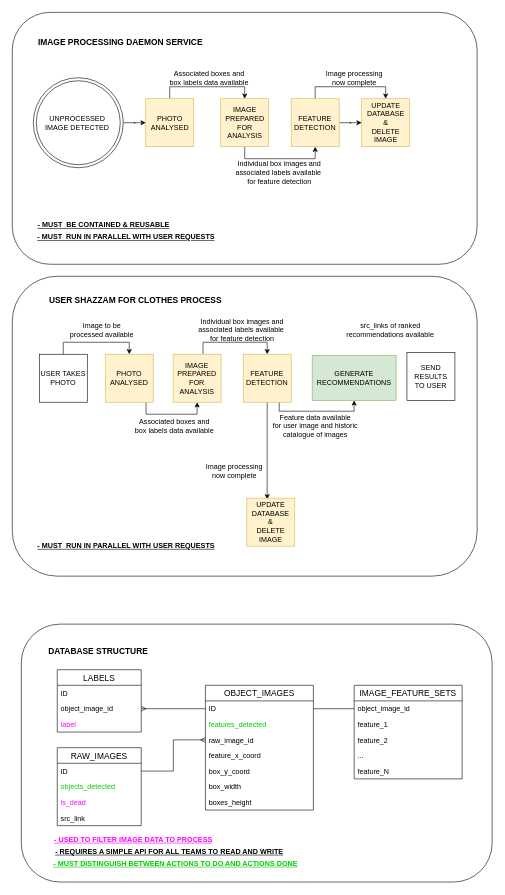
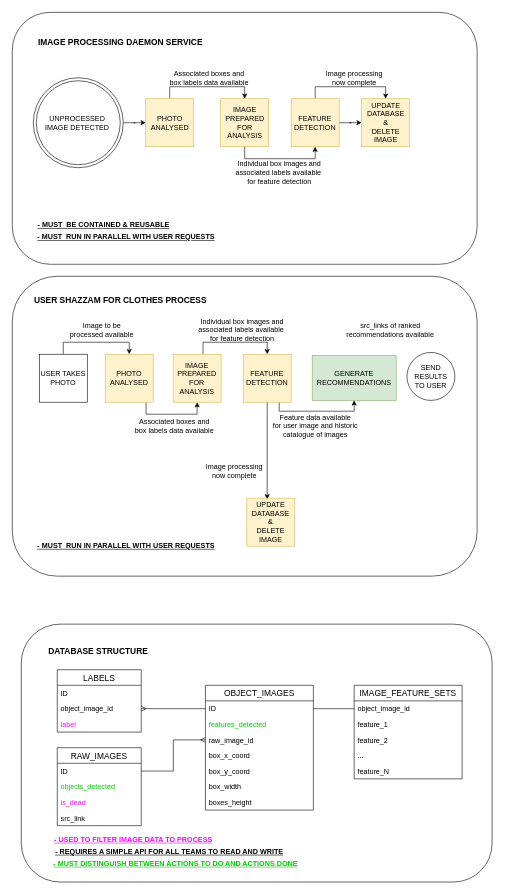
- <mxCell id="35" value="USER SHAZZAM FOR CLOTHES PROCESS" style="text;html=1;resizable=0;autosize=1;align=center;verticalAlign=middle;points=[];fillColor=none;strokeColor=none;rounded=0;fontSize=14;fontStyle=1" parent="1" vertex="1"><mxGeometry x="75" y="490" width="300" height="20" as="geometry" /></mxCell>
+ <mxCell id="35" value="USER SHAZZAM FOR CLOTHES PROCESS" style="text;html=1;resizable=0;autosize=1;align=center;verticalAlign=middle;points=[];fillColor=none;strokeColor=none;rounded=0;fontSize=14;fontStyle=1" parent="1" vertex="1"><mxGeometry x="50" y="490" width="300" height="20" as="geometry" /></mxCell>
- <mxCell id="34" value="SEND RESULTS&lt;br&gt;TO USER" style="whiteSpace=wrap;html=1;aspect=fixed;" parent="1" vertex="1"><mxGeometry x="678" y="587" width="80" height="80" as="geometry" /></mxCell>
+ <mxCell id="34" value="SEND RESULTS&lt;br&gt;TO USER" style="ellipse;whiteSpace=wrap;html=1;aspect=fixed;" parent="1" vertex="1"><mxGeometry x="678" y="587" width="80" height="80" as="geometry" /></mxCell>
- <mxCell id="52" value="feature_x_coord" style="text;strokeColor=none;fillColor=none;align=left;verticalAlign=top;spacingLeft=4;spacingRight=4;overflow=hidden;rotatable=0;points=[[0,0.5],[1,0.5]];portConstraint=eastwest;" parent="48" vertex="1"><mxGeometry y="104" width="180" height="26" as="geometry" /></mxCell>
+ <mxCell id="52" value="box_x_coord" style="text;strokeColor=none;fillColor=none;align=left;verticalAlign=top;spacingLeft=4;spacingRight=4;overflow=hidden;rotatable=0;points=[[0,0.5],[1,0.5]];portConstraint=eastwest;" parent="48" vertex="1"><mxGeometry y="104" width="180" height="26" as="geometry" /></mxCell>
